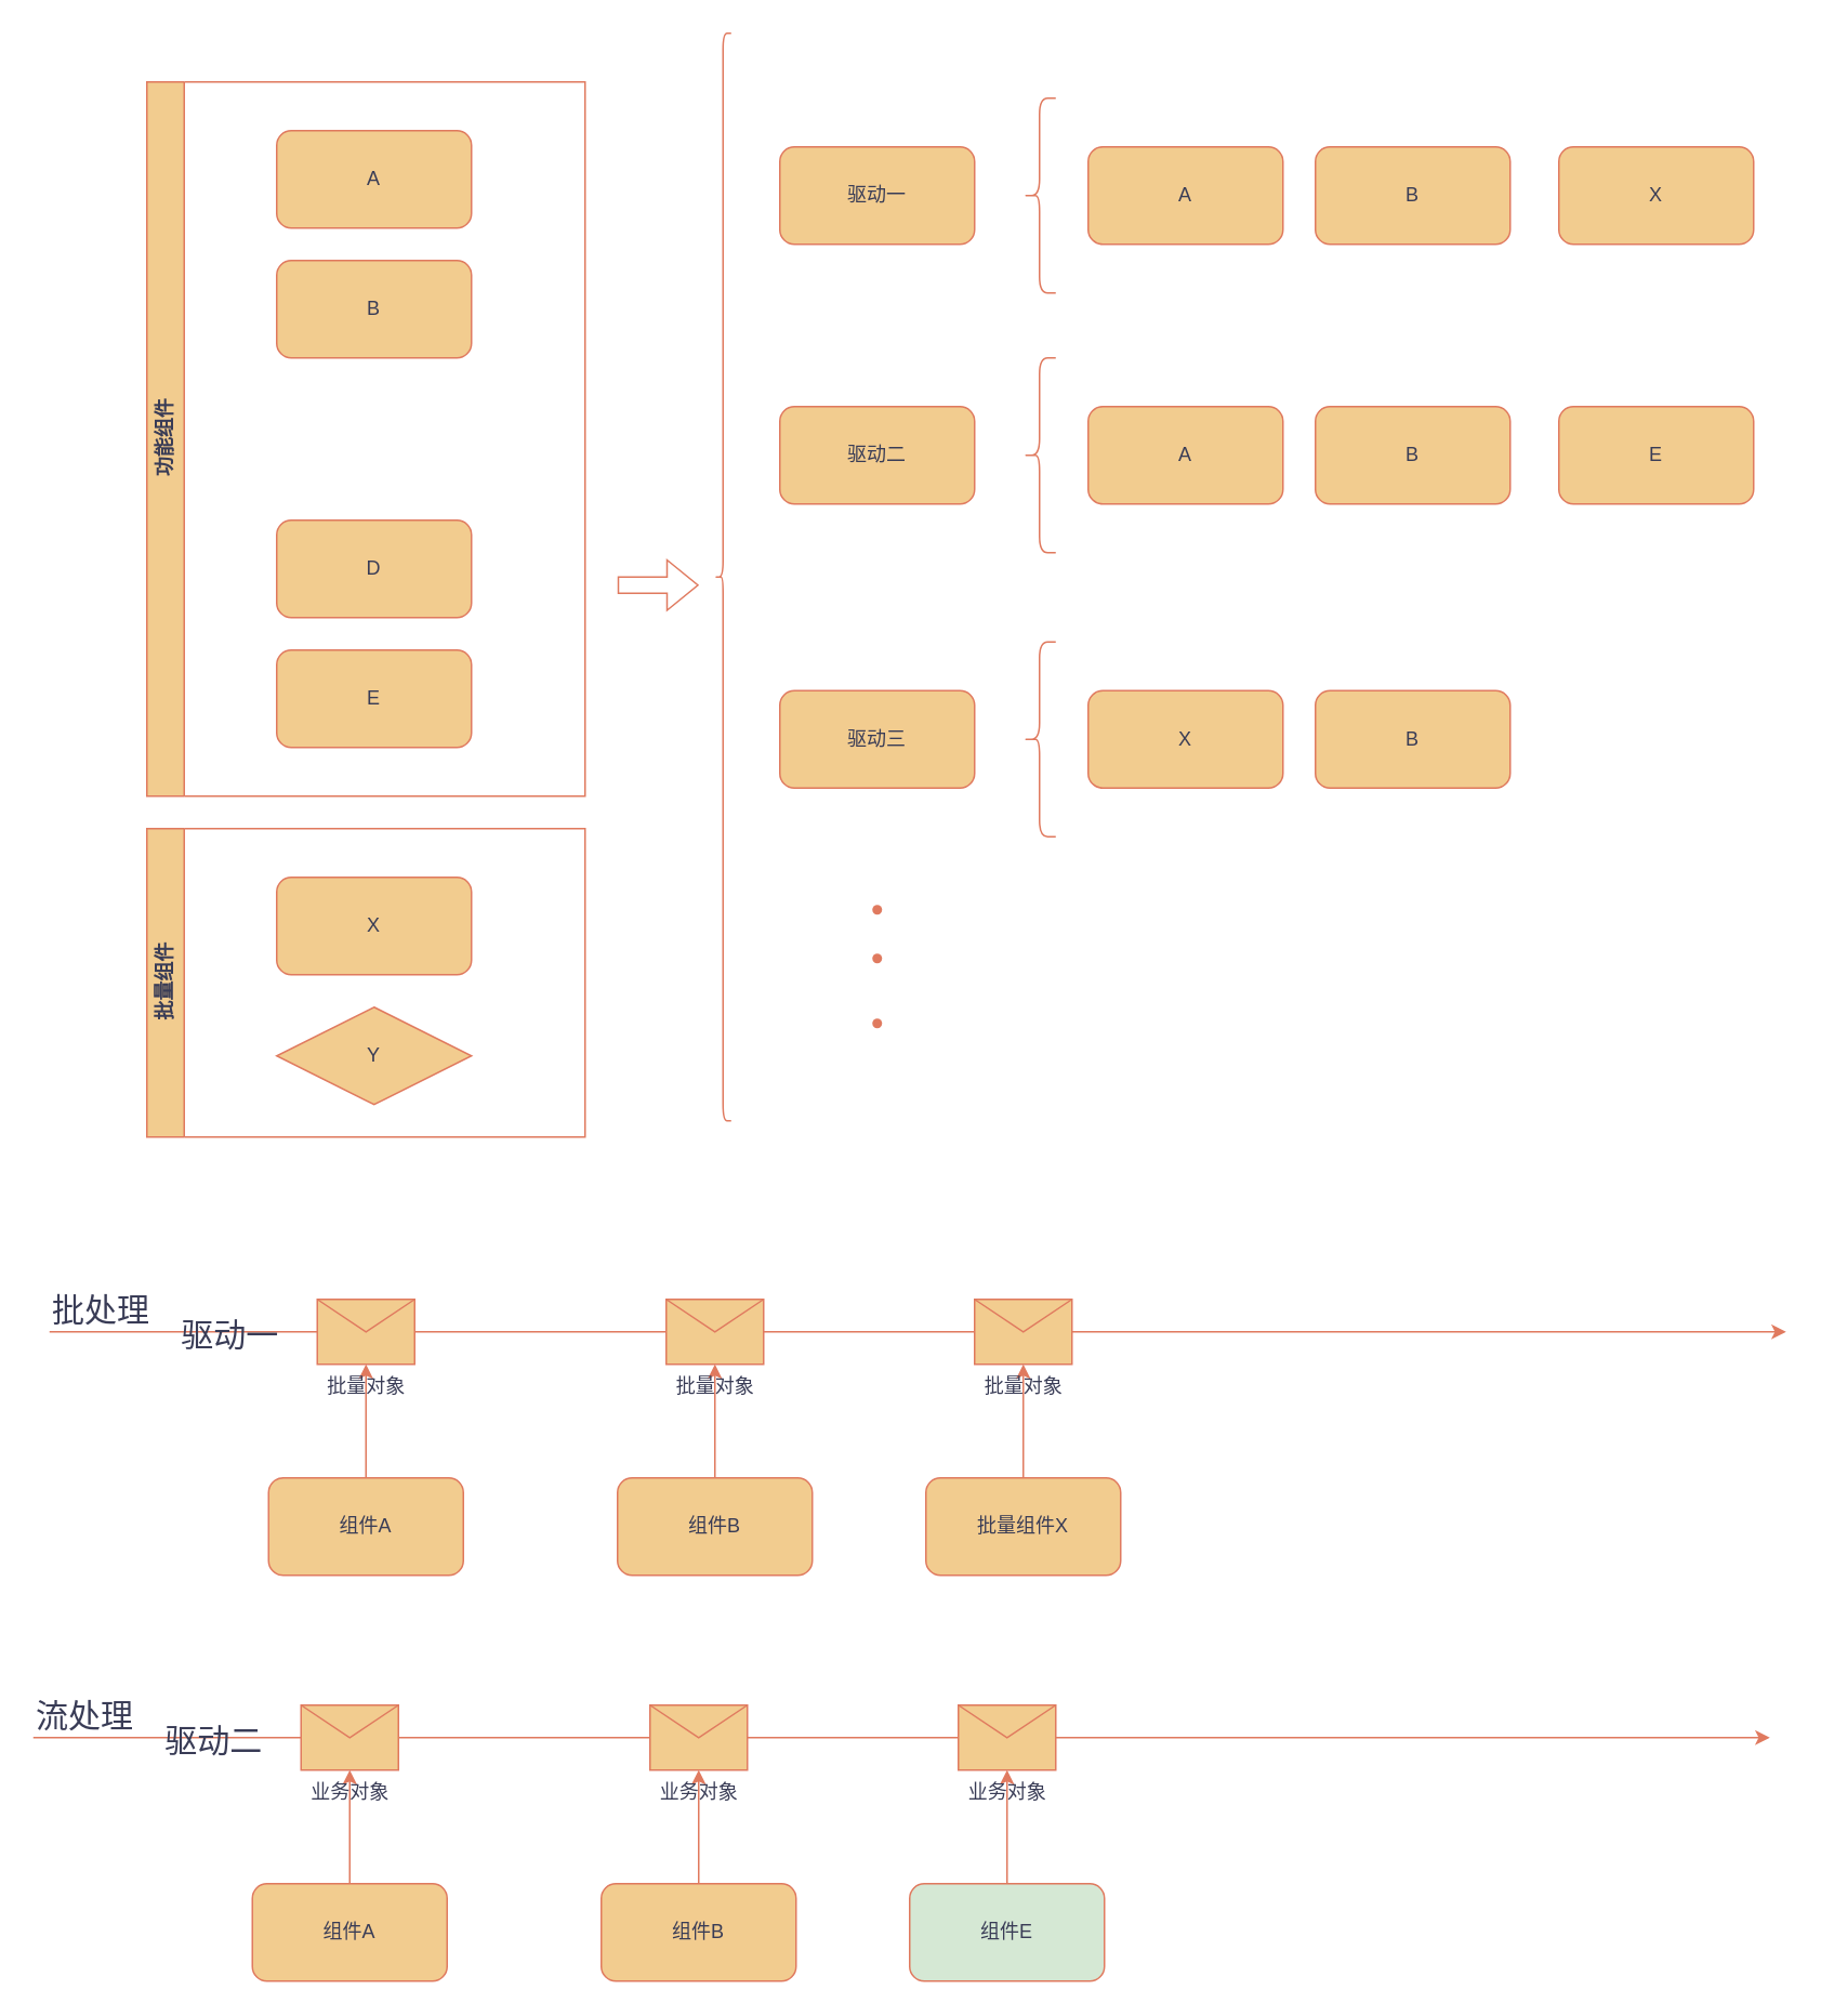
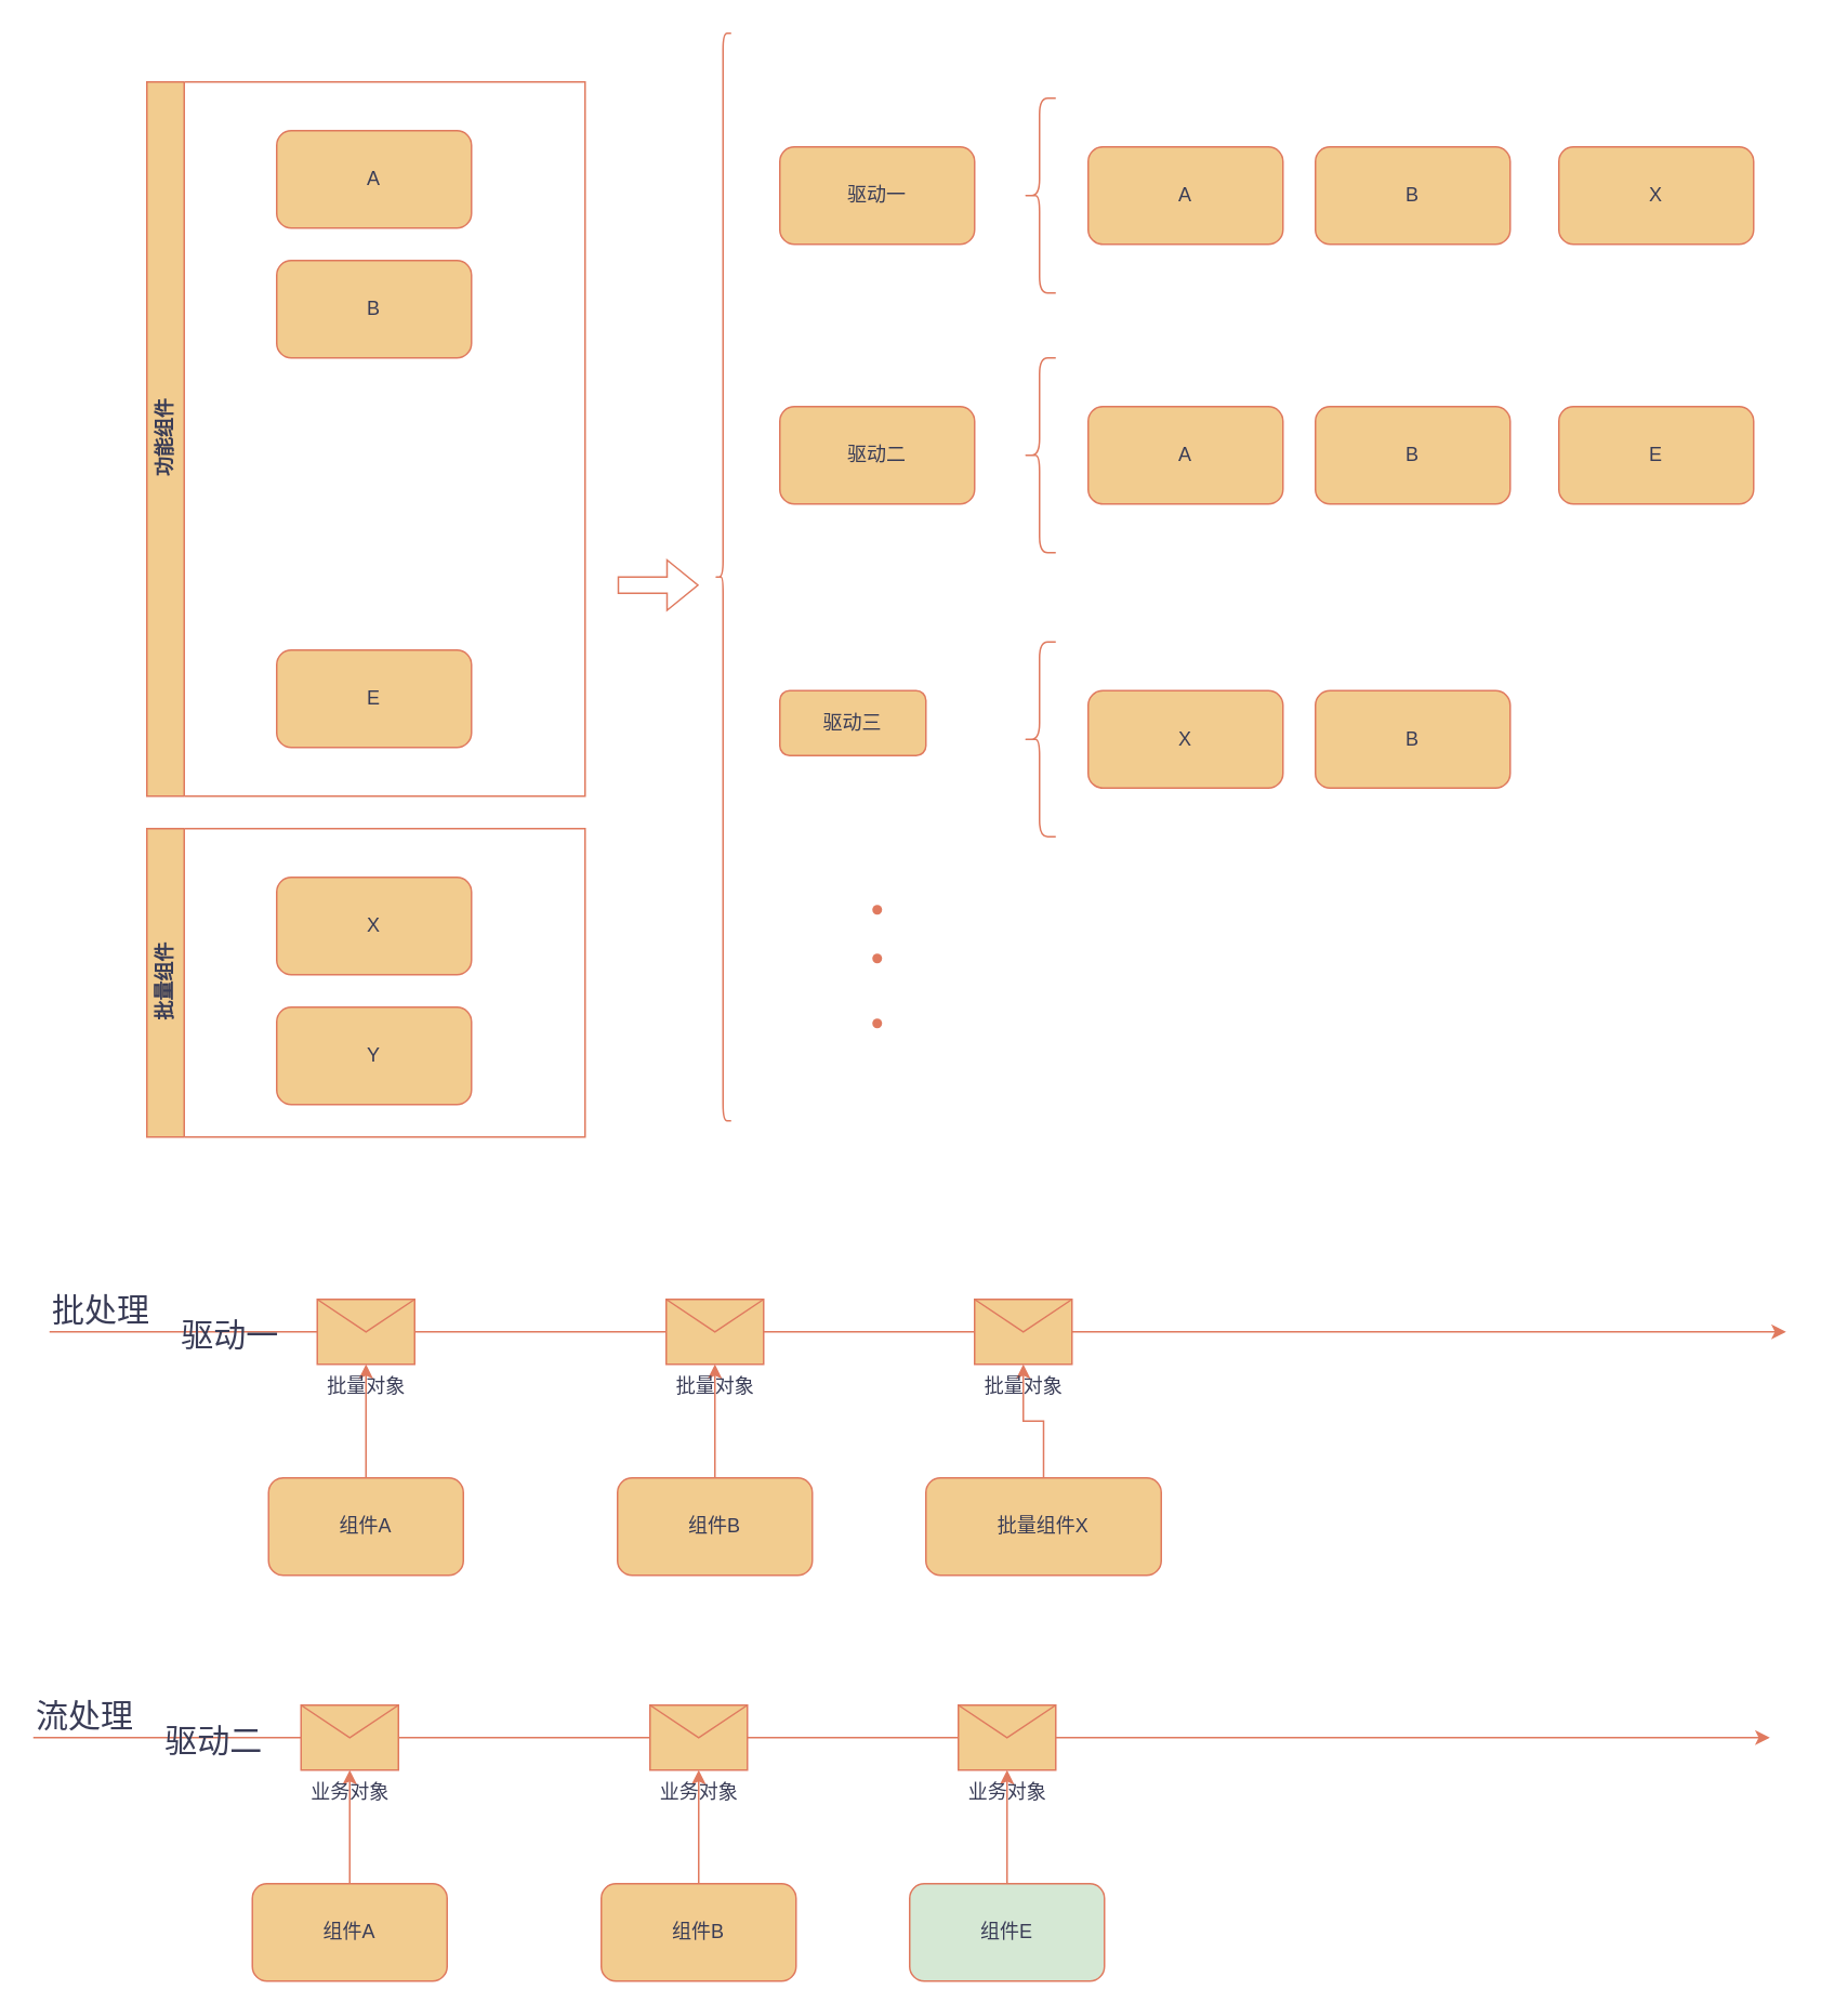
- <mxCell id="5" value="D" style="rounded=1;whiteSpace=wrap;html=1;labelBackgroundColor=none;fillColor=#F2CC8F;strokeColor=#E07A5F;fontColor=#393C56;" vertex="1" parent="2"><mxGeometry x="80" y="270" width="120" height="60" as="geometry" /></mxCell>
- <mxCell id="23" value="驱动三" style="rounded=1;whiteSpace=wrap;html=1;labelBackgroundColor=none;fillColor=#F2CC8F;strokeColor=#E07A5F;fontColor=#393C56;" vertex="1" parent="1"><mxGeometry x="480" y="425" width="120" height="60" as="geometry" /></mxCell>
+ <mxCell id="23" value="驱动三" style="rounded=1;whiteSpace=wrap;html=1;labelBackgroundColor=none;fillColor=#F2CC8F;strokeColor=#E07A5F;fontColor=#393C56;" vertex="1" parent="1"><mxGeometry x="480" y="425" width="90" height="40" as="geometry" /></mxCell>
- <mxCell id="15" value="Y" style="rhombus;whiteSpace=wrap;html=1;labelBackgroundColor=none;fillColor=#F2CC8F;strokeColor=#E07A5F;fontColor=#393C56;" vertex="1" parent="13"><mxGeometry x="80" y="110" width="120" height="60" as="geometry" /></mxCell>
+ <mxCell id="15" value="Y" style="rounded=1;whiteSpace=wrap;html=1;labelBackgroundColor=none;fillColor=#F2CC8F;strokeColor=#E07A5F;fontColor=#393C56;" vertex="1" parent="13"><mxGeometry x="80" y="110" width="120" height="60" as="geometry" /></mxCell>
- <mxCell id="37" value="批量组件X" style="rounded=1;whiteSpace=wrap;html=1;labelBackgroundColor=none;fillColor=#F2CC8F;strokeColor=#E07A5F;fontColor=#393C56;" vertex="1" parent="1"><mxGeometry x="570" y="910" width="120" height="60" as="geometry" /></mxCell>
+ <mxCell id="37" value="批量组件X" style="rounded=1;whiteSpace=wrap;html=1;labelBackgroundColor=none;fillColor=#F2CC8F;strokeColor=#E07A5F;fontColor=#393C56;" vertex="1" parent="1"><mxGeometry x="570" y="910" width="145" height="60" as="geometry" /></mxCell>
